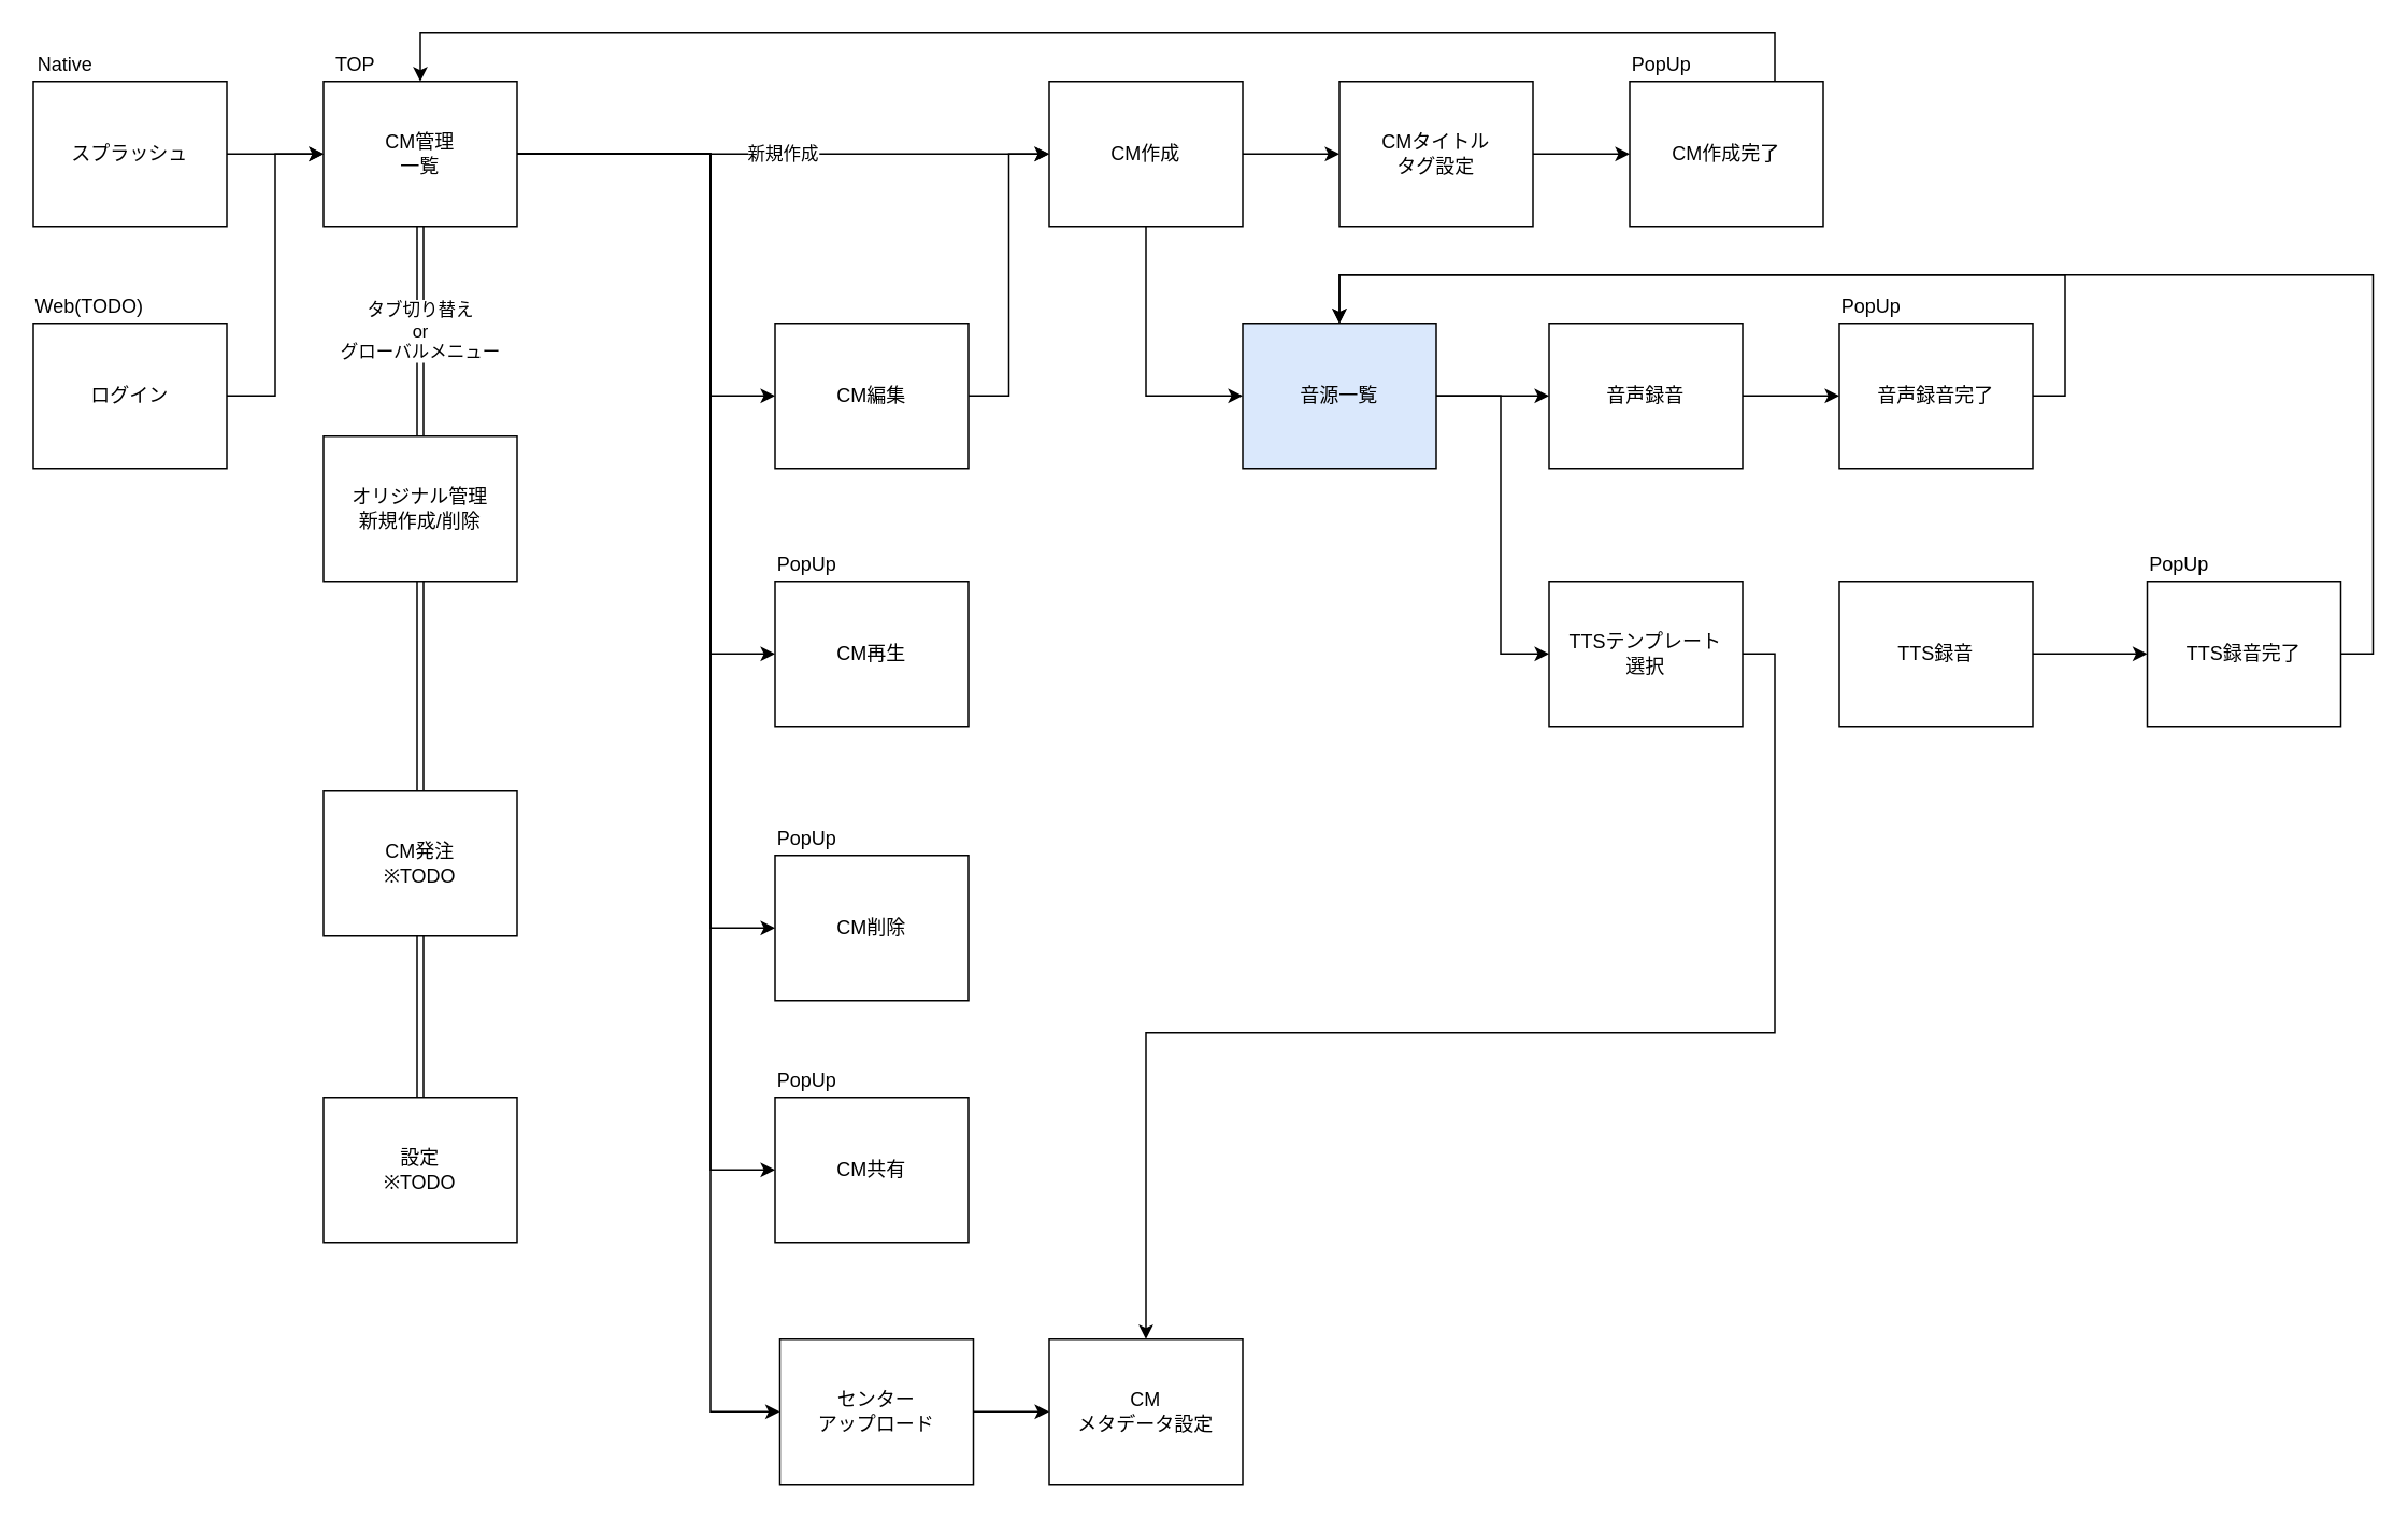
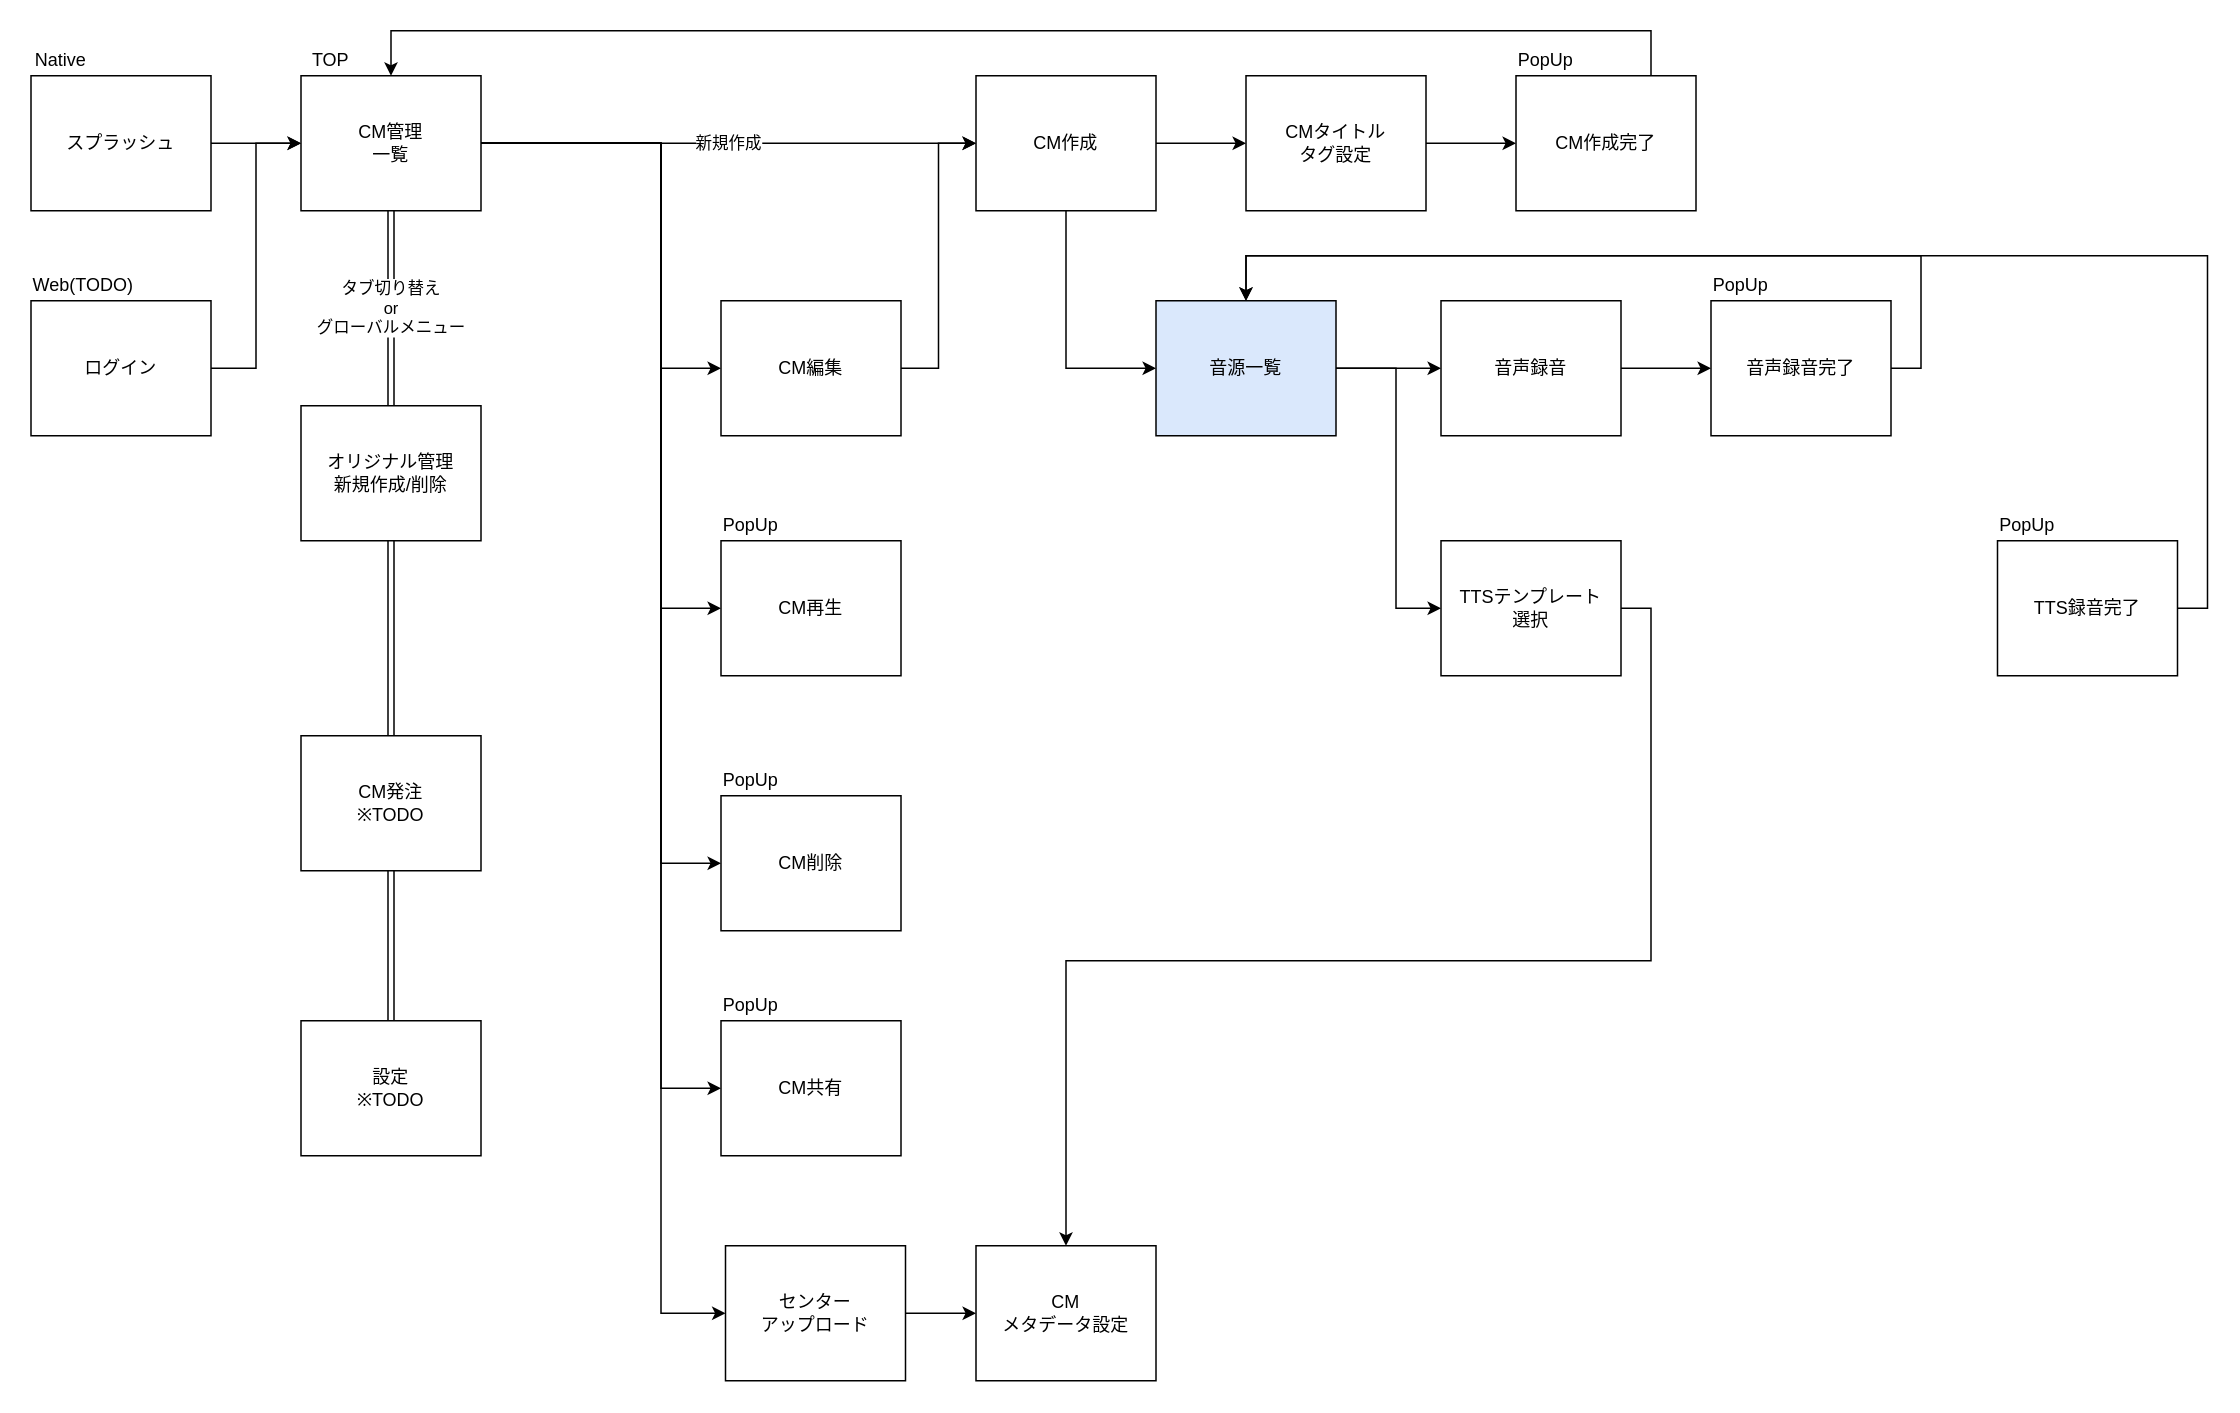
- <mxCell id="22" value="TTS録音" style="rounded=0;whiteSpace=wrap;html=1;" parent="1" vertex="1"><mxGeometry x="1140" y="360" width="120" height="90" as="geometry" /></mxCell>
- <mxCell id="21" style="edgeStyle=orthogonalEdgeStyle;rounded=0;orthogonalLoop=1;jettySize=auto;html=1;exitX=1;exitY=0.5;exitDx=0;exitDy=0;entryX=0;entryY=0.5;entryDx=0;entryDy=0;" parent="1" source="22" target="38" edge="1"><mxGeometry relative="1" as="geometry" /></mxCell>
